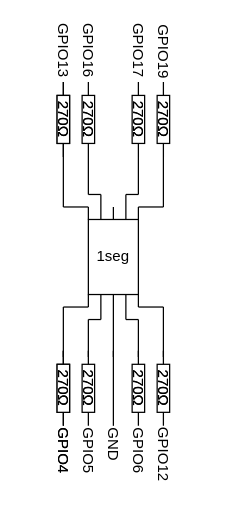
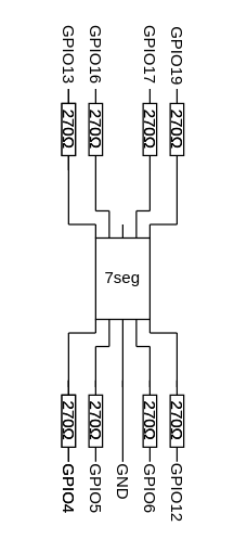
- <mxCell id="14" value="1seg" style="text;html=1;strokeColor=none;fillColor=none;align=center;verticalAlign=middle;whiteSpace=wrap;rounded=0;" vertex="1" parent="2"><mxGeometry x="15" y="170" width="60" height="30" as="geometry" /></mxCell>
+ <mxCell id="14" value="7seg" style="text;html=1;strokeColor=none;fillColor=none;align=center;verticalAlign=middle;whiteSpace=wrap;rounded=0;" vertex="1" parent="2"><mxGeometry x="15" y="170" width="60" height="30" as="geometry" /></mxCell>
